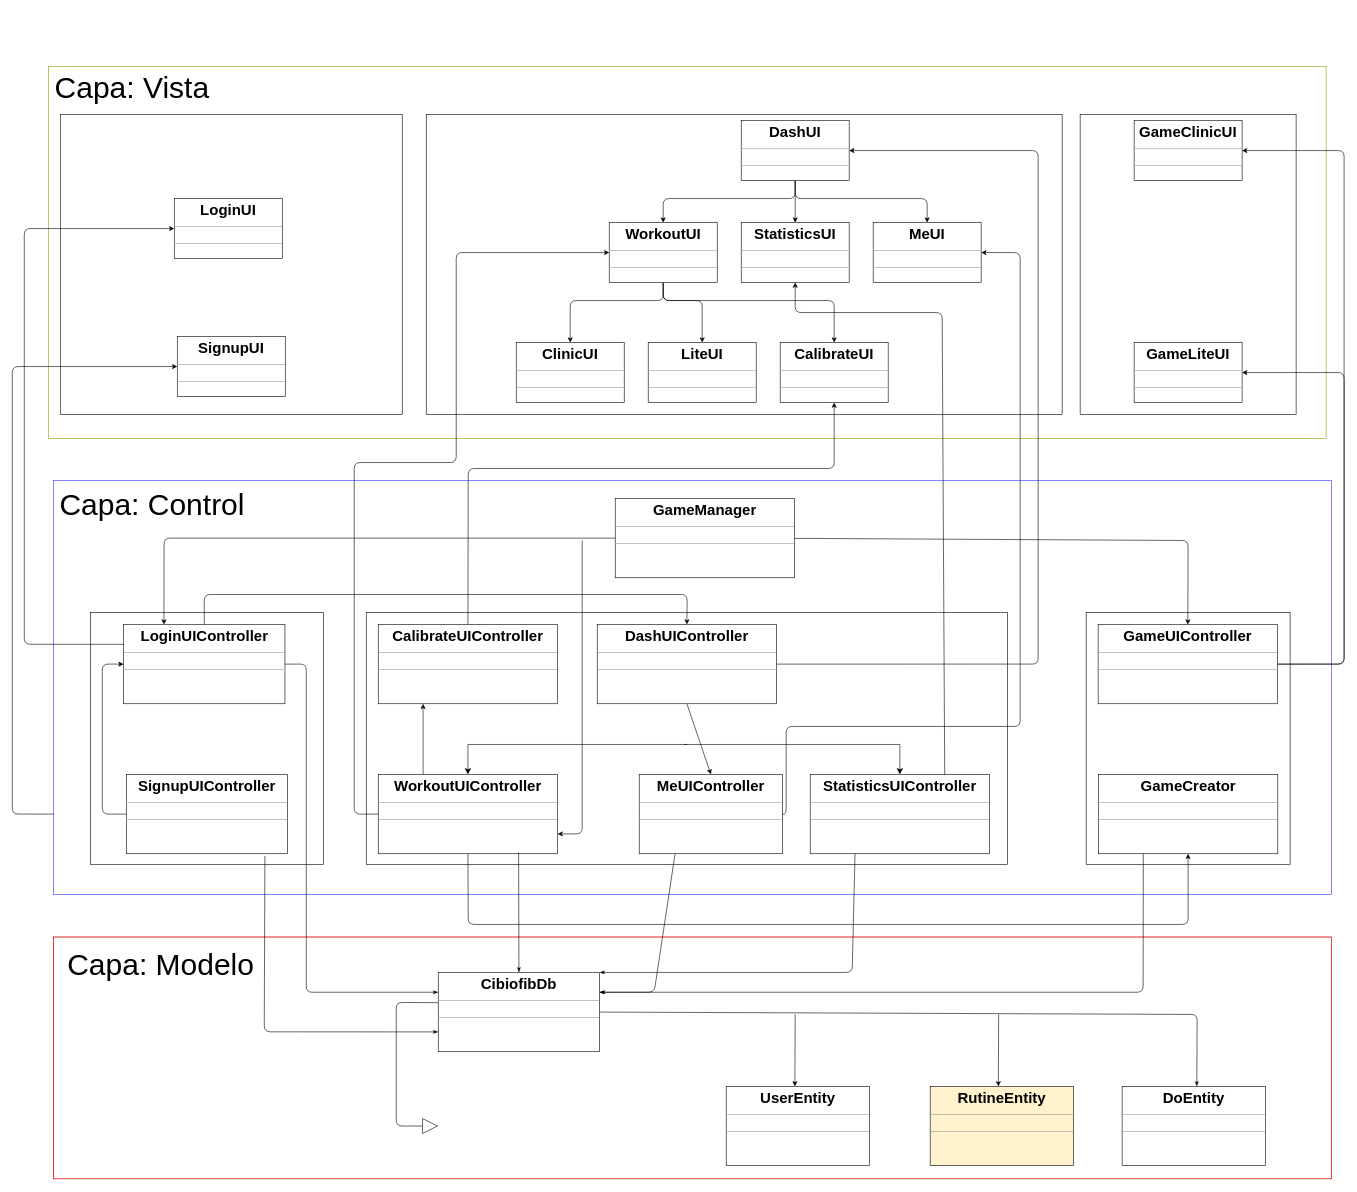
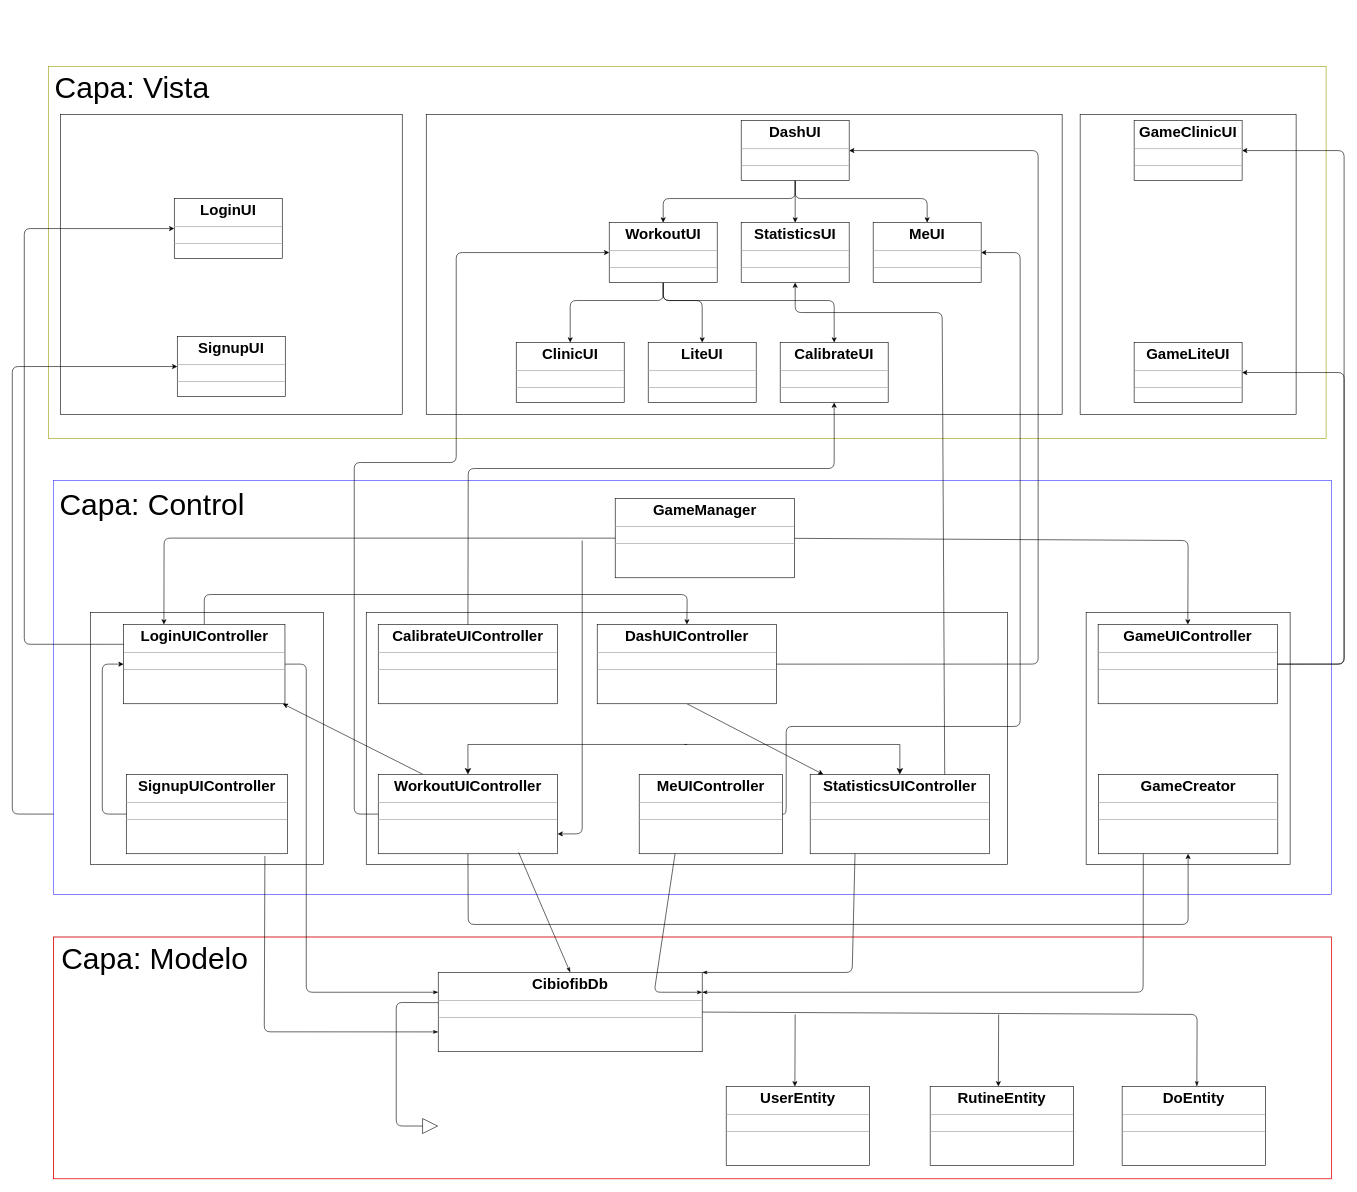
- <mxCell id="55" style="edgeStyle=none;html=1;exitX=0.25;exitY=0;exitDx=0;exitDy=0;fontSize=25;entryX=0.25;entryY=1;entryDx=0;entryDy=0;" parent="41" source="57" target="51" edge="1"><mxGeometry relative="1" as="geometry" /></mxCell>
+ <mxCell id="55" style="edgeStyle=none;html=1;exitX=0.25;exitY=0;exitDx=0;exitDy=0;fontSize=25;" parent="41" source="57" target="48" edge="1"><mxGeometry relative="1" as="geometry" /></mxCell>
- <mxCell id="53" style="edgeStyle=none;html=1;exitX=0.5;exitY=1;exitDx=0;exitDy=0;entryX=0.5;entryY=0;entryDx=0;entryDy=0;fontSize=25;" parent="41" source="54" target="58" edge="1"><mxGeometry relative="1" as="geometry" /></mxCell>
+ <mxCell id="53" style="edgeStyle=none;html=1;exitX=0.5;exitY=1;exitDx=0;exitDy=0;fontSize=25;" parent="41" source="54" target="52" edge="1"><mxGeometry relative="1" as="geometry" /></mxCell>
- <mxCell id="30" value="&lt;span style=&quot;font-size: 50px;&quot;&gt;Capa: Modelo&lt;/span&gt;" style="text;html=1;strokeColor=none;fillColor=none;align=left;verticalAlign=middle;whiteSpace=wrap;rounded=0;" parent="28" vertex="1"><mxGeometry x="21" y="11" width="319" height="70" as="geometry" /></mxCell>
+ <mxCell id="30" value="&lt;span style=&quot;font-size: 50px;&quot;&gt;Capa: Modelo&lt;/span&gt;" style="text;html=1;strokeColor=none;fillColor=none;align=left;verticalAlign=middle;whiteSpace=wrap;rounded=0;" parent="28" vertex="1"><mxGeometry x="11" y="1" width="319" height="70" as="geometry" /></mxCell>
- <mxCell id="32" value="&lt;p style=&quot;margin: 4px 0px 0px; text-align: center; font-size: 25px;&quot;&gt;&lt;b style=&quot;&quot;&gt;&lt;font style=&quot;font-size: 25px;&quot;&gt;CibiofibDb&lt;/font&gt;&lt;/b&gt;&lt;/p&gt;&lt;hr style=&quot;font-size: 25px;&quot; size=&quot;1&quot;&gt;&lt;div style=&quot;height: 2px; font-size: 25px;&quot;&gt;&lt;/div&gt;&lt;hr style=&quot;font-size: 25px;&quot; size=&quot;1&quot;&gt;&lt;div style=&quot;height: 2px; font-size: 25px;&quot;&gt;&lt;/div&gt;" style="verticalAlign=top;align=left;overflow=fill;fontSize=12;fontFamily=Helvetica;html=1;" parent="28" vertex="1"><mxGeometry x="641" y="59" width="269" height="132.13" as="geometry" /></mxCell>
+ <mxCell id="32" value="&lt;p style=&quot;margin: 4px 0px 0px; text-align: center; font-size: 25px;&quot;&gt;&lt;b style=&quot;&quot;&gt;&lt;font style=&quot;font-size: 25px;&quot;&gt;CibiofibDb&lt;/font&gt;&lt;/b&gt;&lt;/p&gt;&lt;hr style=&quot;font-size: 25px;&quot; size=&quot;1&quot;&gt;&lt;div style=&quot;height: 2px; font-size: 25px;&quot;&gt;&lt;/div&gt;&lt;hr style=&quot;font-size: 25px;&quot; size=&quot;1&quot;&gt;&lt;div style=&quot;height: 2px; font-size: 25px;&quot;&gt;&lt;/div&gt;" style="verticalAlign=top;align=left;overflow=fill;fontSize=12;fontFamily=Helvetica;html=1;" parent="28" vertex="1"><mxGeometry x="641" y="59" width="440" height="132.13" as="geometry" /></mxCell>
- <mxCell id="37" value="&lt;p style=&quot;margin: 4px 0px 0px; text-align: center; font-size: 25px;&quot;&gt;&lt;b style=&quot;&quot;&gt;&lt;font style=&quot;font-size: 25px;&quot;&gt;RutineEntity&lt;/font&gt;&lt;/b&gt;&lt;/p&gt;&lt;hr style=&quot;font-size: 25px;&quot; size=&quot;1&quot;&gt;&lt;div style=&quot;height: 2px; font-size: 25px;&quot;&gt;&lt;/div&gt;&lt;hr style=&quot;font-size: 25px;&quot; size=&quot;1&quot;&gt;&lt;div style=&quot;height: 2px; font-size: 25px;&quot;&gt;&lt;/div&gt;" style="verticalAlign=top;align=left;overflow=fill;fontSize=12;fontFamily=Helvetica;html=1;fillColor=#fff2cc;" parent="28" vertex="1"><mxGeometry x="1461" y="249" width="239" height="132.13" as="geometry" /></mxCell>
+ <mxCell id="37" value="&lt;p style=&quot;margin: 4px 0px 0px; text-align: center; font-size: 25px;&quot;&gt;&lt;b style=&quot;&quot;&gt;&lt;font style=&quot;font-size: 25px;&quot;&gt;RutineEntity&lt;/font&gt;&lt;/b&gt;&lt;/p&gt;&lt;hr style=&quot;font-size: 25px;&quot; size=&quot;1&quot;&gt;&lt;div style=&quot;height: 2px; font-size: 25px;&quot;&gt;&lt;/div&gt;&lt;hr style=&quot;font-size: 25px;&quot; size=&quot;1&quot;&gt;&lt;div style=&quot;height: 2px; font-size: 25px;&quot;&gt;&lt;/div&gt;" style="verticalAlign=top;align=left;overflow=fill;fontSize=12;fontFamily=Helvetica;html=1;" parent="28" vertex="1"><mxGeometry x="1461" y="249" width="239" height="132.13" as="geometry" /></mxCell>
